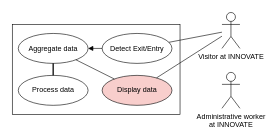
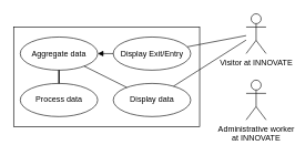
- <mxCell id="5" value="Detect Exit/Entry" style="ellipse;whiteSpace=wrap;html=1;" parent="3" vertex="1"><mxGeometry x="150" y="15" width="116.54" height="50" as="geometry" /></mxCell>
+ <mxCell id="5" value="Display Exit/Entry" style="ellipse;whiteSpace=wrap;html=1;" parent="3" vertex="1"><mxGeometry x="150" y="15" width="116.54" height="50" as="geometry" /></mxCell>
- <mxCell id="10" value="&lt;div&gt;Display data&lt;/div&gt;" style="ellipse;whiteSpace=wrap;html=1;fillColor=#f8cecc;" vertex="1" parent="3"><mxGeometry x="150" y="85" width="116.54" height="50" as="geometry" /></mxCell>
+ <mxCell id="10" value="&lt;div&gt;Display data&lt;/div&gt;" style="ellipse;whiteSpace=wrap;html=1;" vertex="1" parent="3"><mxGeometry x="150" y="85" width="116.54" height="50" as="geometry" /></mxCell>
